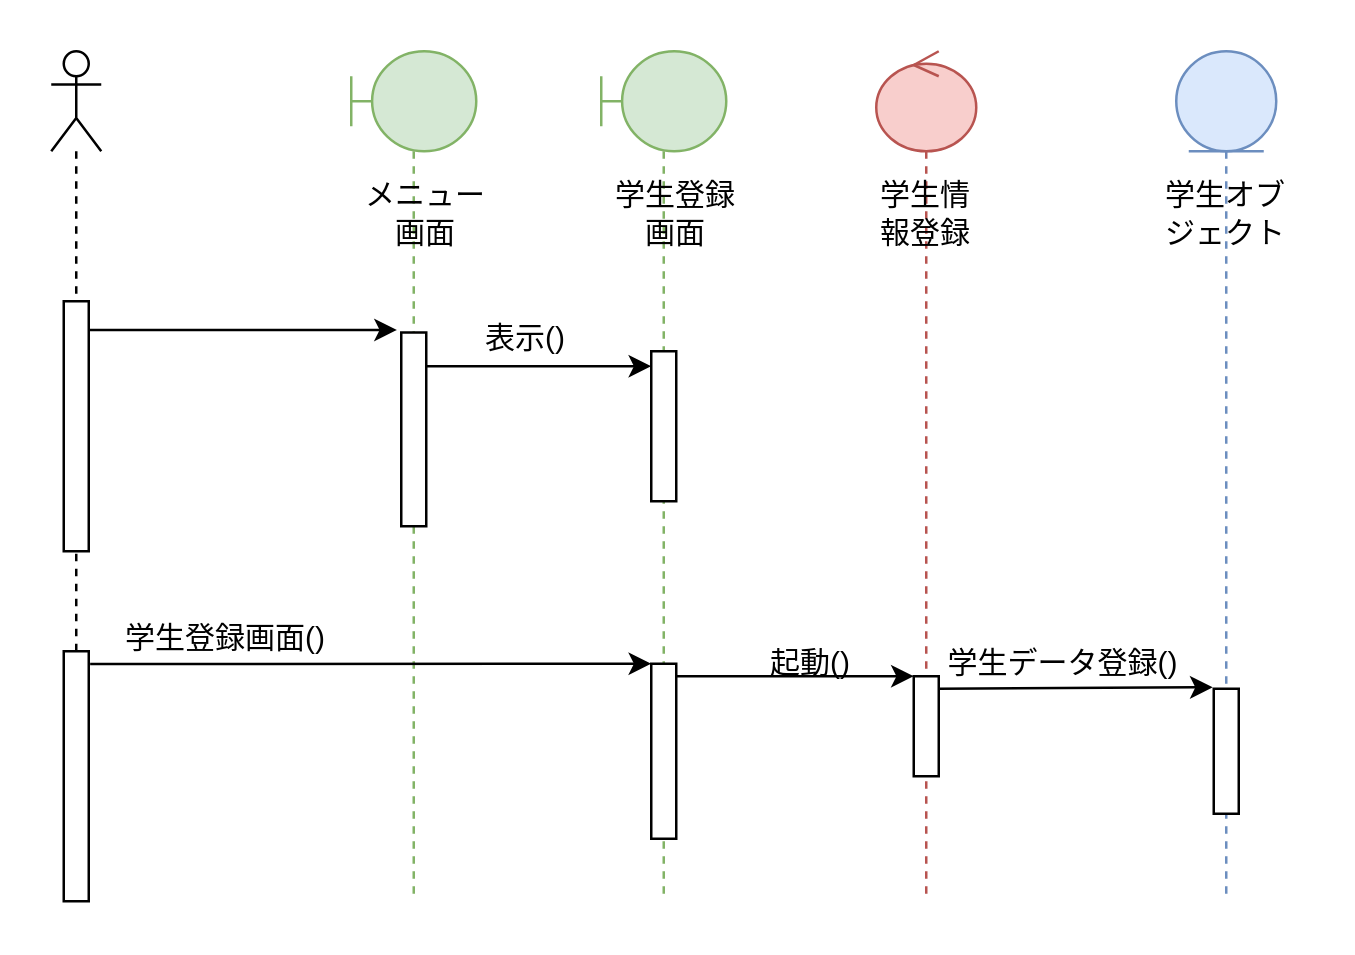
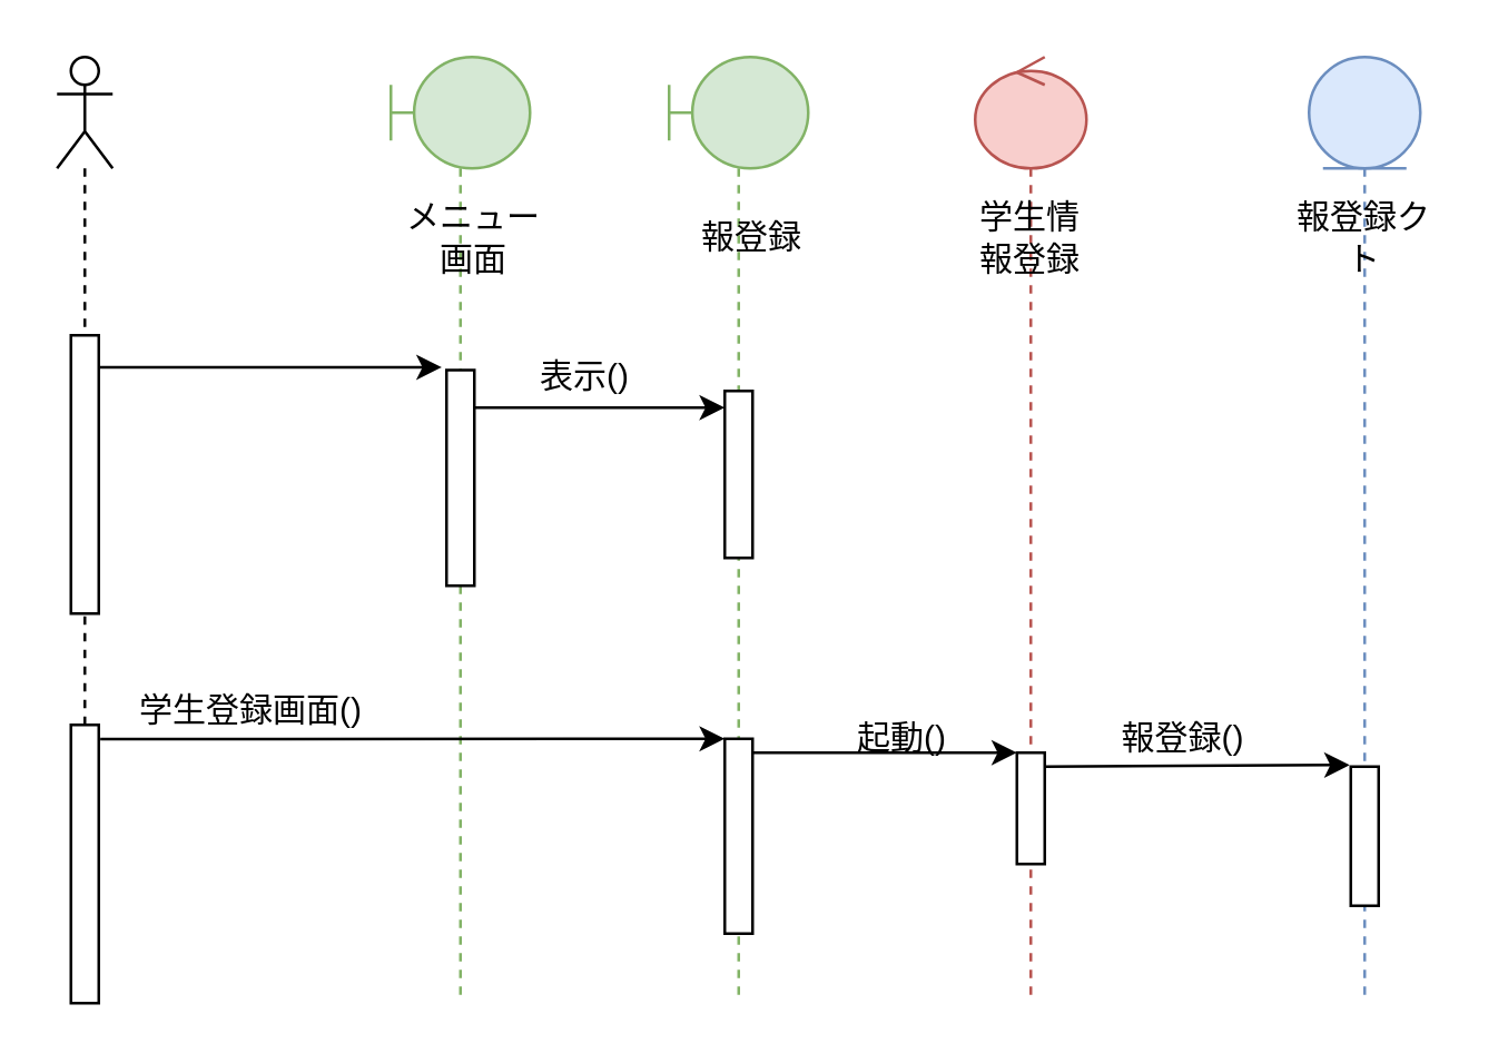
- <mxCell id="17" value="学生登録画面" style="text;html=1;align=center;verticalAlign=middle;whiteSpace=wrap;rounded=0;" parent="1" vertex="1"><mxGeometry x="240" y="70" width="60" height="30" as="geometry" /></mxCell>
+ <mxCell id="17" value="報登録" style="text;html=1;align=center;verticalAlign=middle;whiteSpace=wrap;rounded=0;" parent="1" vertex="1"><mxGeometry x="240" y="70" width="60" height="30" as="geometry" /></mxCell>
- <mxCell id="19" value="学生オブジェ&lt;span style=&quot;background-color: transparent; color: light-dark(rgb(0, 0, 0), rgb(255, 255, 255));&quot;&gt;クト&lt;/span&gt;" style="text;html=1;align=center;verticalAlign=middle;whiteSpace=wrap;rounded=0;" parent="1" vertex="1"><mxGeometry x="460" y="70" width="60" height="30" as="geometry" /></mxCell>
+ <mxCell id="19" value="報登録&lt;span style=&quot;background-color: transparent; color: light-dark(rgb(0, 0, 0), rgb(255, 255, 255));&quot;&gt;クト&lt;/span&gt;" style="text;html=1;align=center;verticalAlign=middle;whiteSpace=wrap;rounded=0;" parent="1" vertex="1"><mxGeometry x="460" y="70" width="60" height="30" as="geometry" /></mxCell>
- <mxCell id="25" value="学生データ登録()" style="text;html=1;align=center;verticalAlign=middle;whiteSpace=wrap;rounded=0;" parent="1" vertex="1"><mxGeometry x="370" y="250" width="110" height="30" as="geometry" /></mxCell>
+ <mxCell id="25" value="報登録()" style="text;html=1;align=center;verticalAlign=middle;whiteSpace=wrap;rounded=0;" parent="1" vertex="1"><mxGeometry x="370" y="250" width="110" height="30" as="geometry" /></mxCell>
